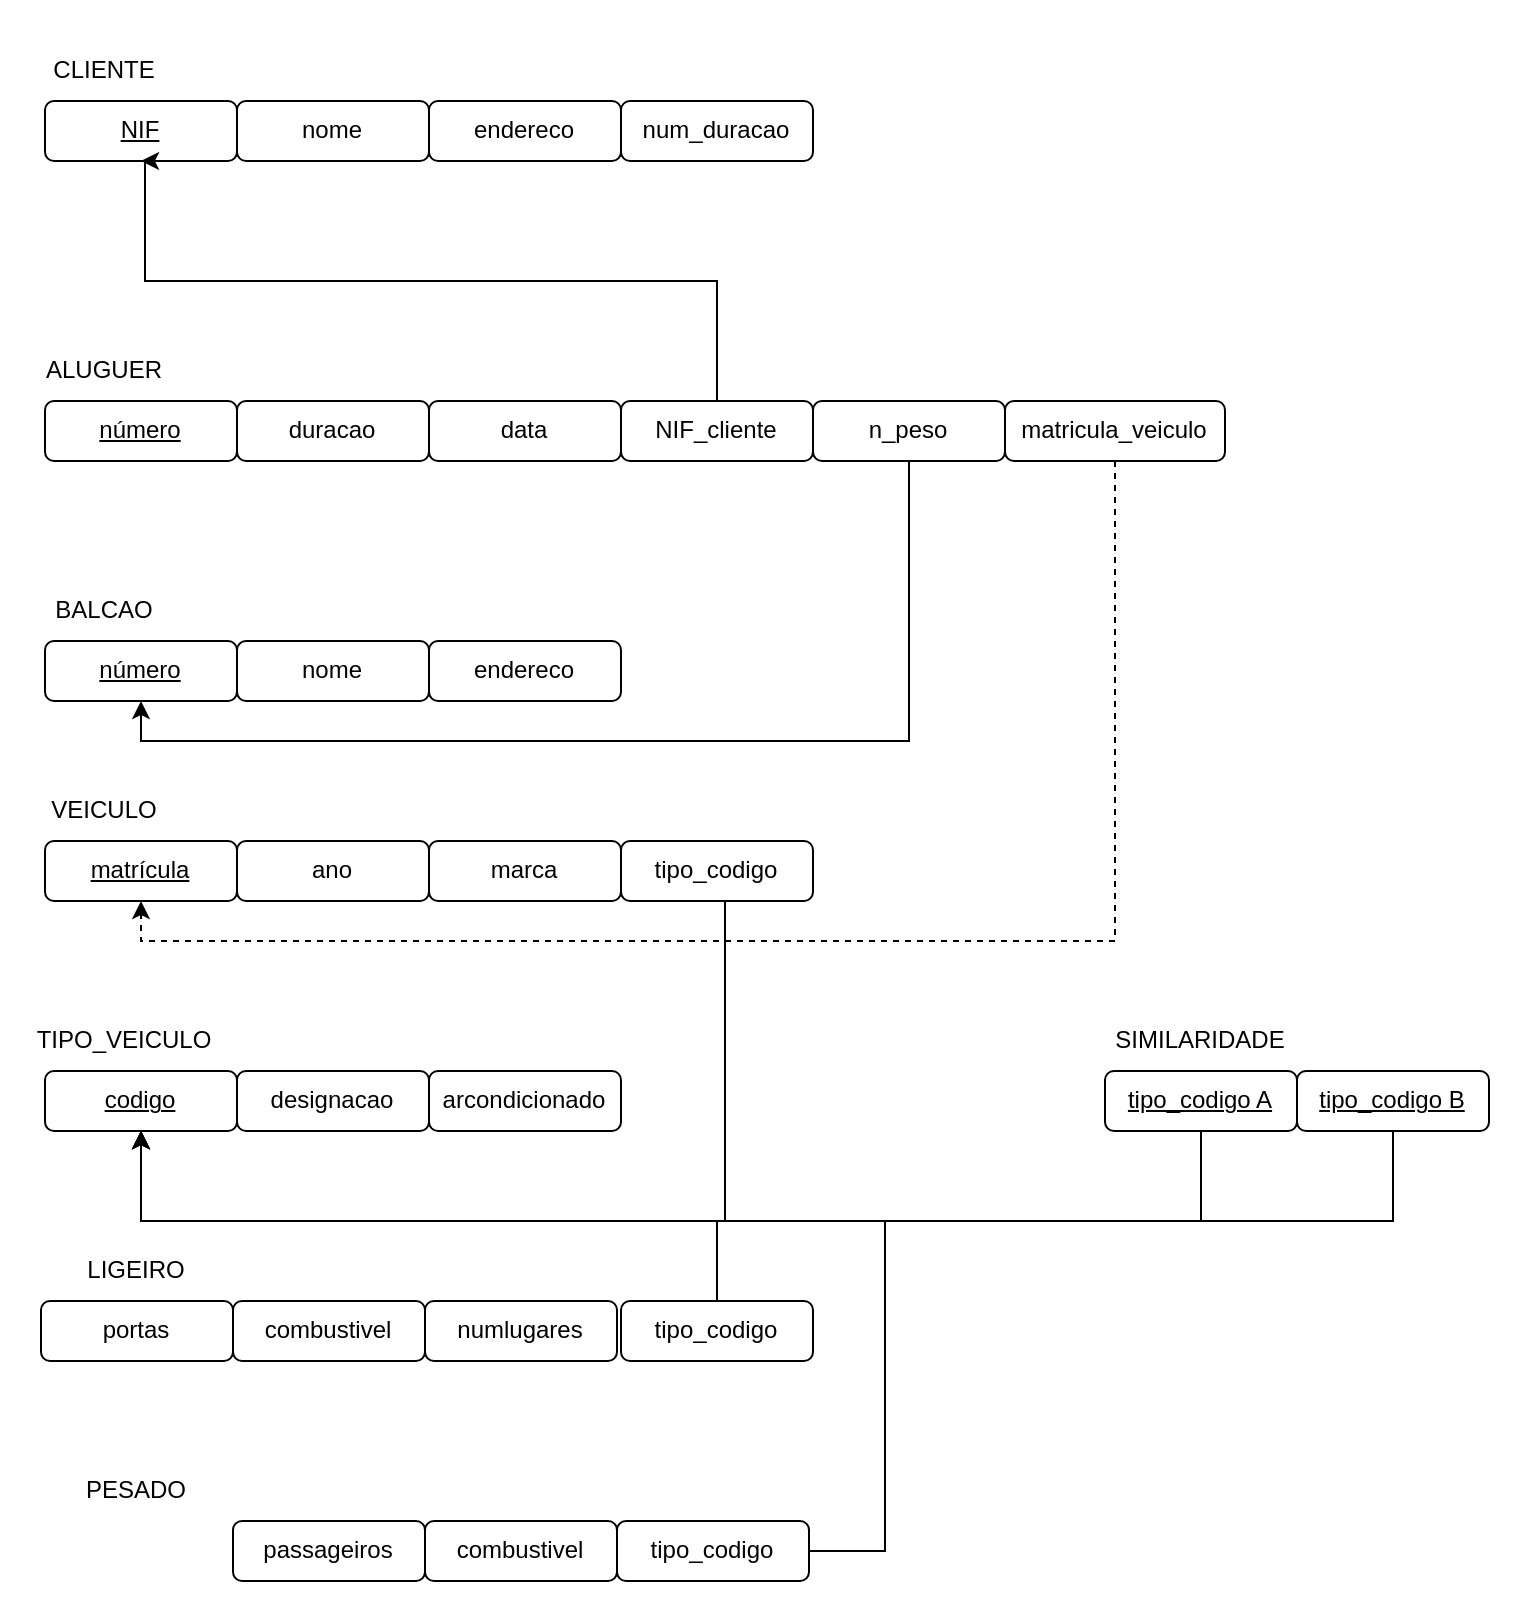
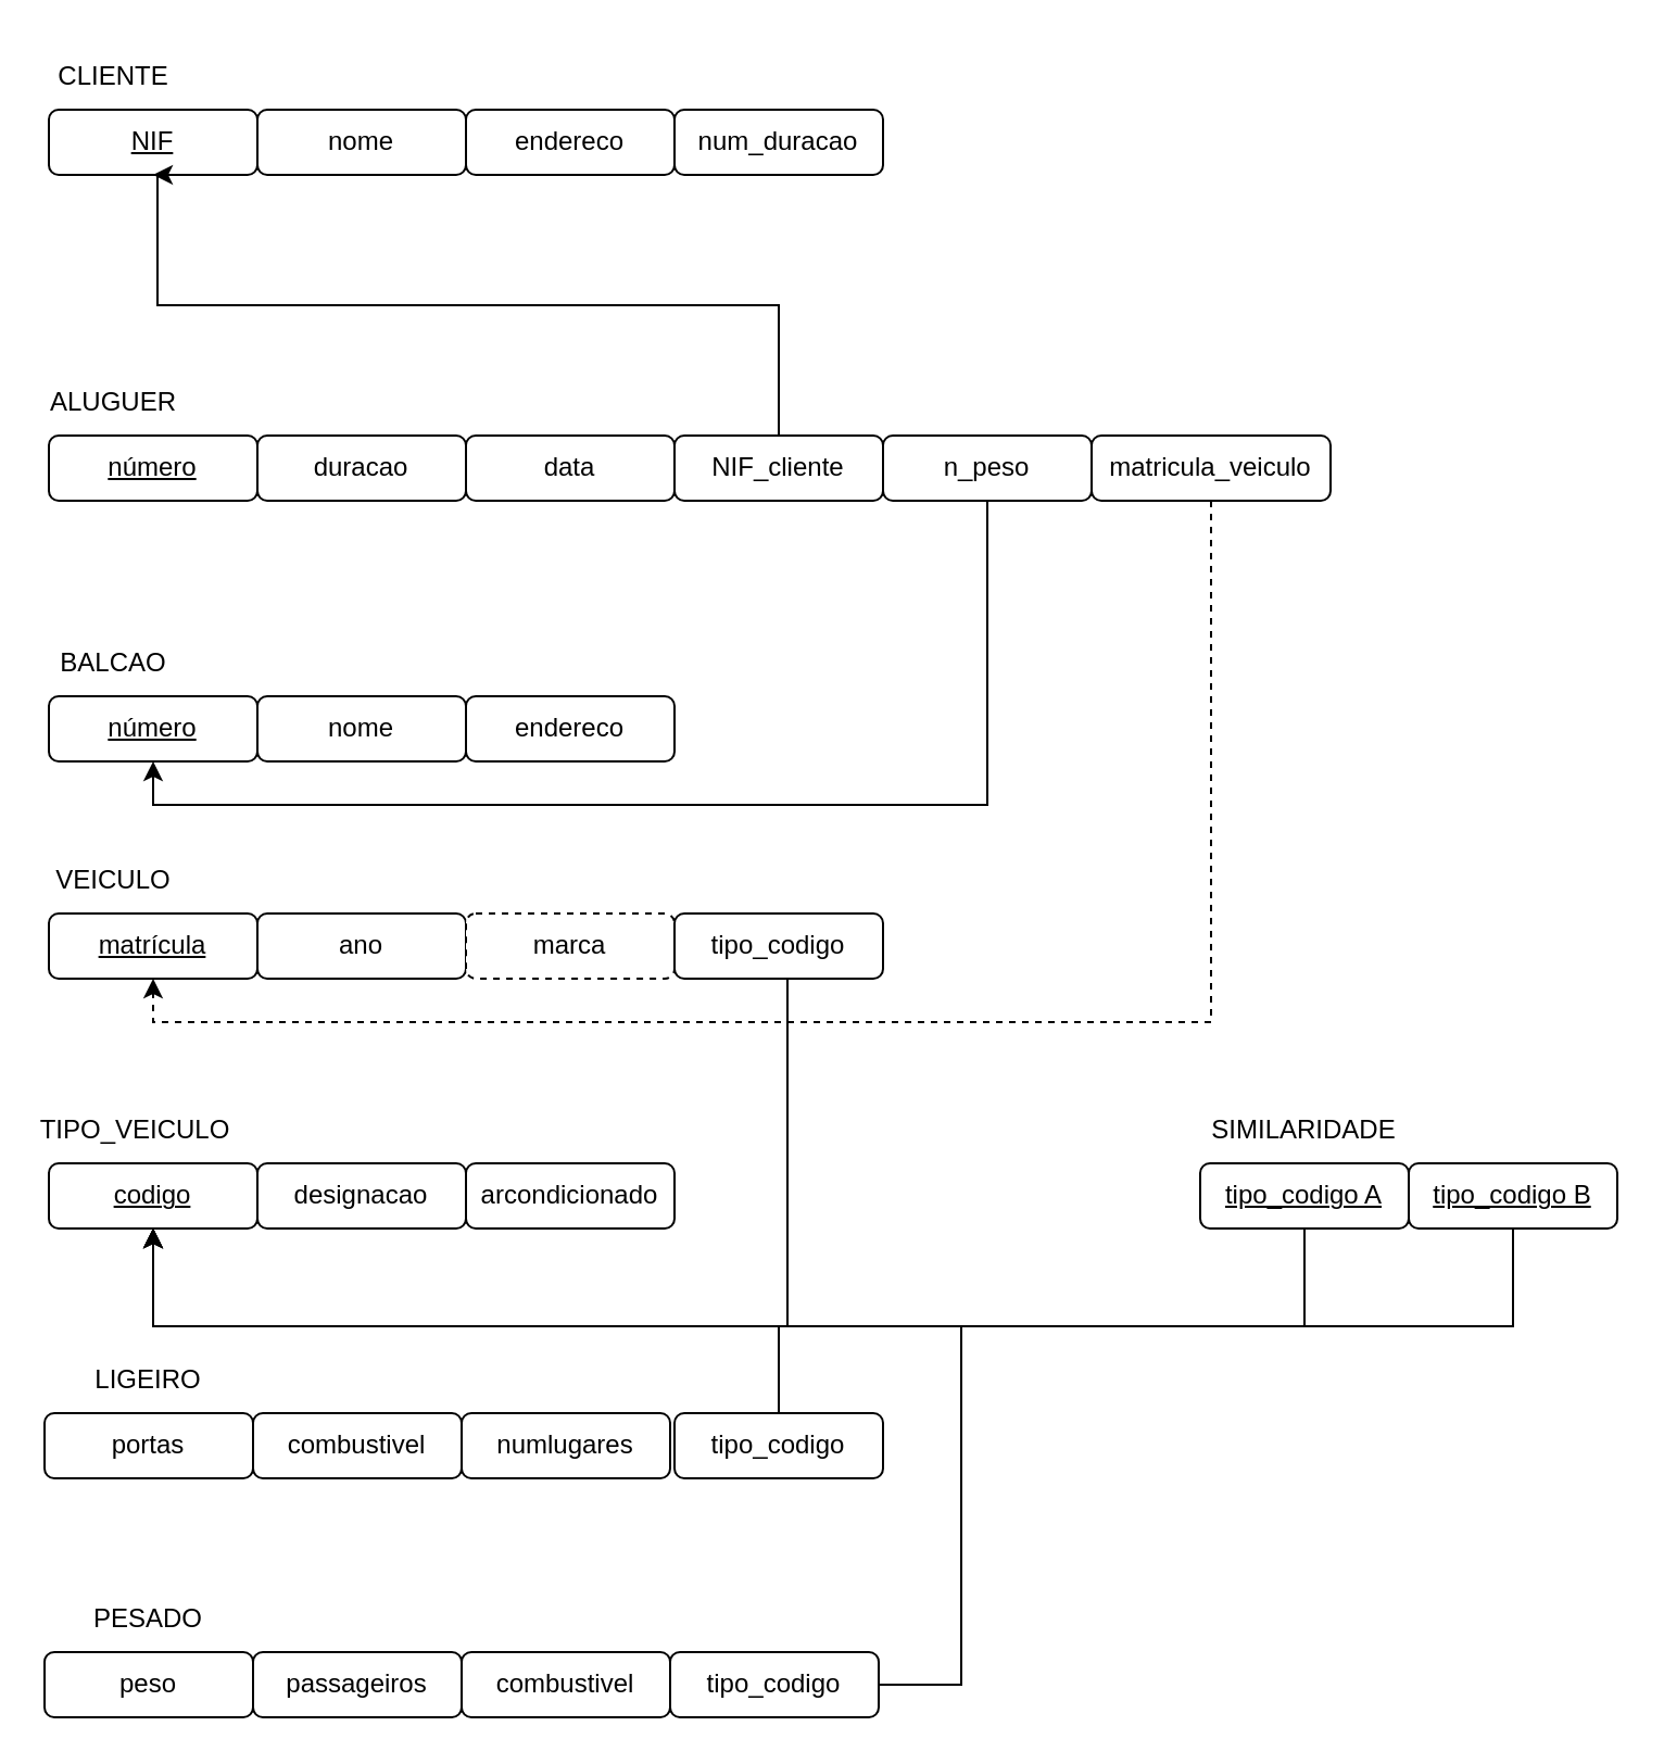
- <mxCell id="23" value="marca" style="rounded=1;whiteSpace=wrap;html=1;" vertex="1" parent="1"><mxGeometry x="214" y="420" width="96" height="30" as="geometry" /></mxCell>
+ <mxCell id="23" value="marca" style="rounded=1;whiteSpace=wrap;html=1;dashed=1;" vertex="1" parent="1"><mxGeometry x="214" y="420" width="96" height="30" as="geometry" /></mxCell>
+ <mxCell id="35" value="peso" style="rounded=1;whiteSpace=wrap;html=1;" vertex="1" parent="1"><mxGeometry x="20" y="760" width="96" height="30" as="geometry" /></mxCell>
